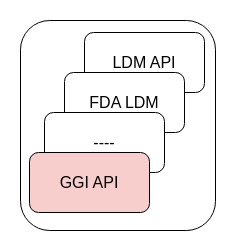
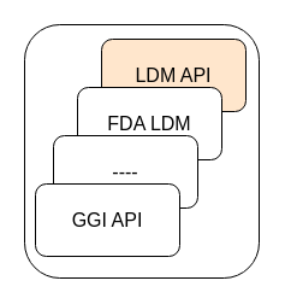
- <mxCell id="4" value="&lt;font style=&quot;font-size: 16px&quot;&gt;LDM API&lt;/font&gt;" style="rounded=1;whiteSpace=wrap;html=1;" vertex="1" parent="2"><mxGeometry x="64" y="12" width="120" height="60" as="geometry" /></mxCell>
+ <mxCell id="4" value="&lt;font style=&quot;font-size: 16px&quot;&gt;LDM API&lt;/font&gt;" style="rounded=1;whiteSpace=wrap;html=1;fillColor=#ffe6cc;" vertex="1" parent="2"><mxGeometry x="64" y="12" width="120" height="60" as="geometry" /></mxCell>
- <mxCell id="7" value="&lt;span style=&quot;font-size: 16px&quot;&gt;GGI API&lt;/span&gt;" style="rounded=1;whiteSpace=wrap;html=1;fillColor=#f8cecc;" vertex="1" parent="2"><mxGeometry x="9" y="132" width="120" height="60" as="geometry" /></mxCell>
+ <mxCell id="7" value="&lt;span style=&quot;font-size: 16px&quot;&gt;GGI API&lt;/span&gt;" style="rounded=1;whiteSpace=wrap;html=1;" vertex="1" parent="2"><mxGeometry x="9" y="132" width="120" height="60" as="geometry" /></mxCell>
